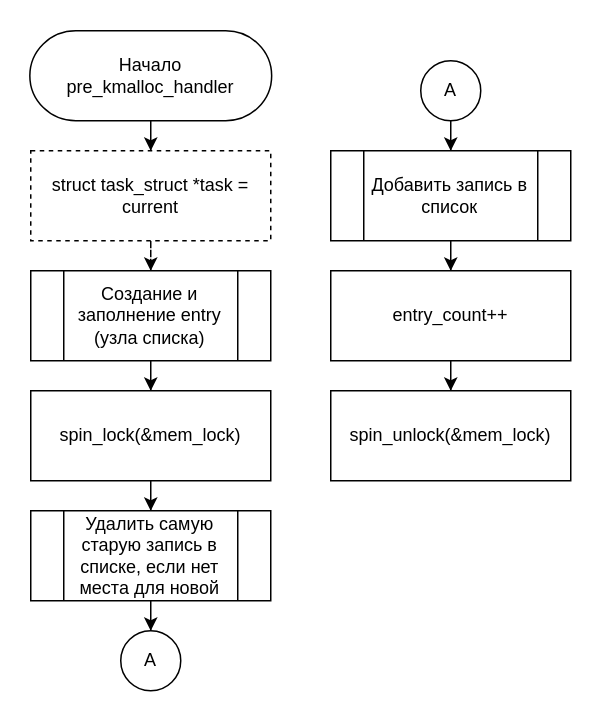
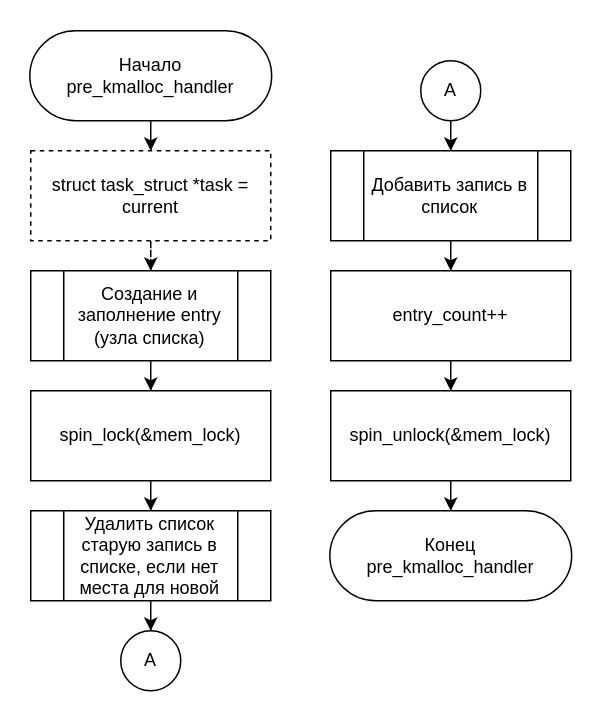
+ <mxCell id="16" style="edgeStyle=orthogonalEdgeStyle;rounded=0;orthogonalLoop=1;jettySize=auto;html=1;" edge="1" parent="1" source="17" target="21"><mxGeometry relative="1" as="geometry" /></mxCell>
- <mxCell id="11" value="Удалить самую старую запись в списке, если нет места для новой" style="html=1;shape=process;whiteSpace=wrap;size=0.14;" vertex="1" parent="1"><mxGeometry x="20" y="340" width="160" height="60" as="geometry" /></mxCell>
+ <mxCell id="11" value="Удалить список старую запись в списке, если нет места для новой" style="html=1;shape=process;whiteSpace=wrap;size=0.14;" vertex="1" parent="1"><mxGeometry x="20" y="340" width="160" height="60" as="geometry" /></mxCell>
+ <mxCell id="21" value="&lt;div&gt;Конец pre_kmalloc_handler&lt;/div&gt;" style="html=1;shape=stencil(xVVNb4MwDP01HJmAaFV7nFh37GWTdnapgaghQU7Wj3+/0IAGAzqayyQO+D3yXuzYJGCpLqHGIIkkVBiw1yBJPpAqLsEosoFlSgevIheeXbhZuxB0jZlx2AmIw16gY7QhdcQzP5hWgcsSiZuGZdsgerHfNA9LMyWlFeFK6gHT460YcGnXRhcnFj09O5trG7uotg4VGqQB+pPczgFB8ubtFC9zevdwGmbU+f7l9Pm4U+zntPWpXvzbLF5YwZ1HYhN2683CA/Oy69Qfz86rmCO7xdnN2LHUInMDyNI9ZMeC1Jc8TG6yhma4R0RHV+qEs+19L/1OQHDZE+j+OY8oAGX2hVoF1q6h6zC+hHDhOiRloKnCQF8AFRhanTAXUAwofUase3B79NPbXXlkHHko/GPGHiecCaXxzhhYfNRkN3SmM1maK8I7LZtzIdzVNDcNI4Eb6i7KG/AN);whiteSpace=wrap;" vertex="1" parent="1"><mxGeometry x="250" y="340" width="100" height="60" as="geometry" /></mxCell>
